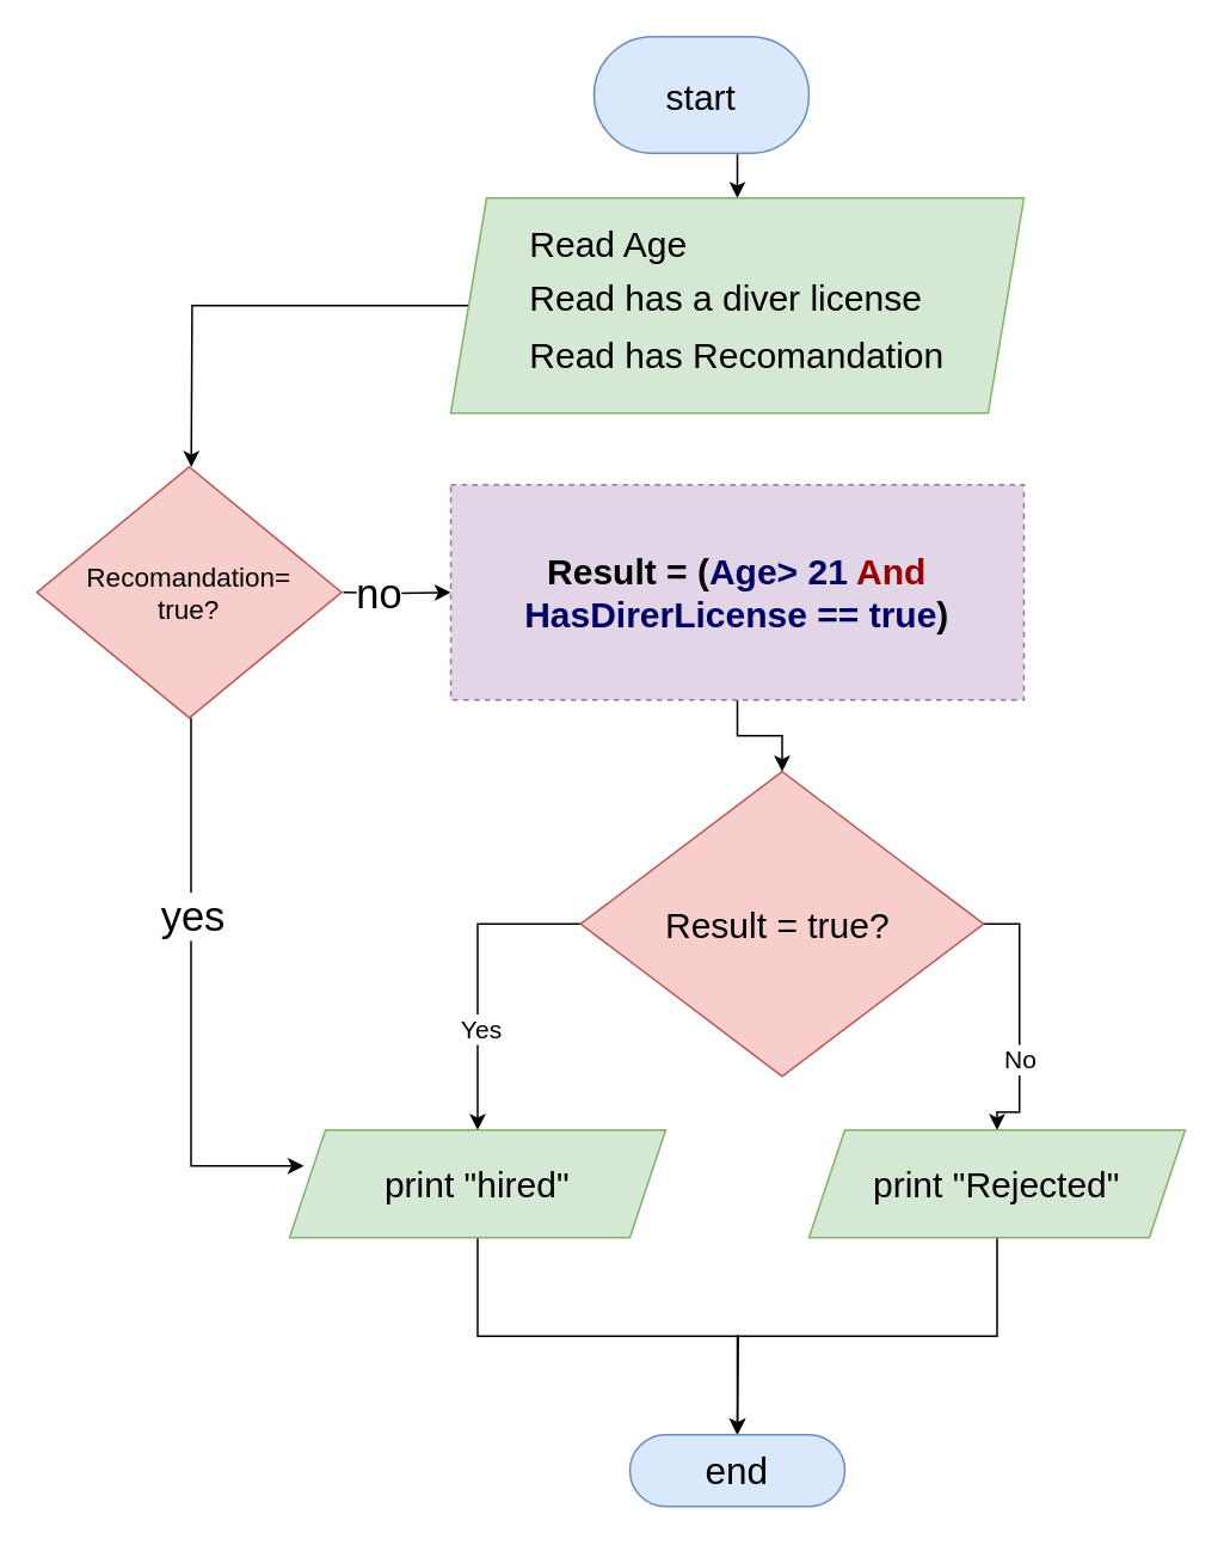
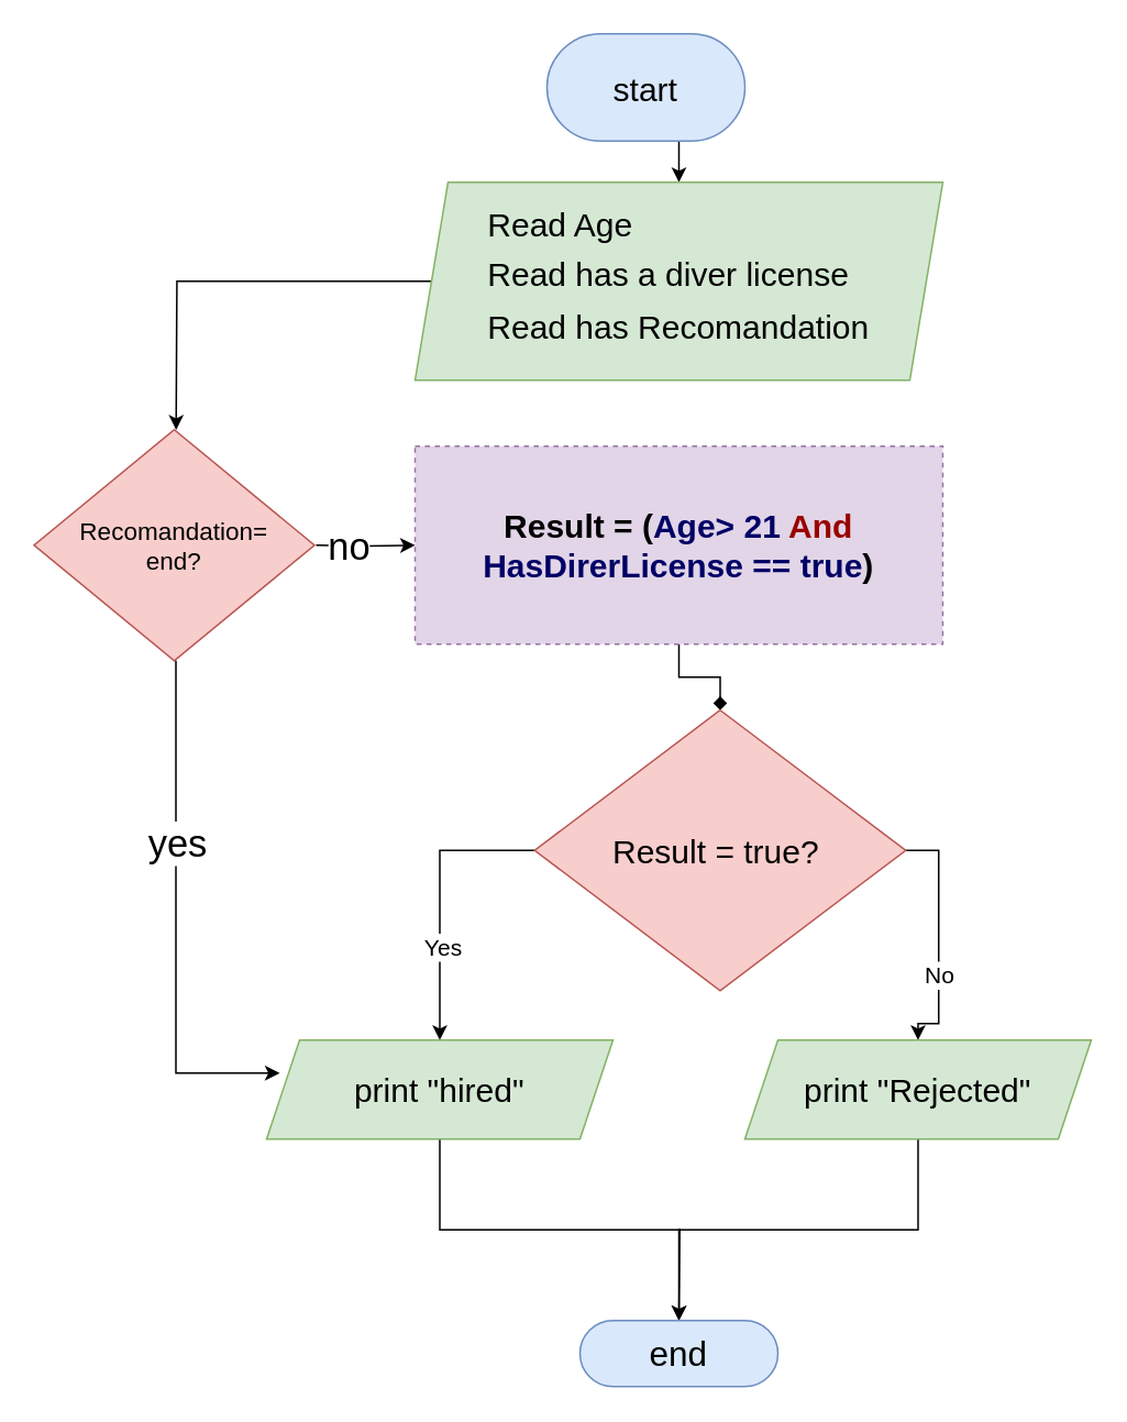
- <mxCell id="20" value="&lt;font style=&quot;font-size: 15px;&quot;&gt;Recomandation=&lt;br&gt;&amp;nbsp;true?&amp;nbsp;&lt;/font&gt;" style="rhombus;whiteSpace=wrap;html=1;fillColor=#f8cecc;strokeColor=#b85450;" vertex="1" parent="1"><mxGeometry x="20" y="260" width="170" height="140" as="geometry" /></mxCell>
+ <mxCell id="20" value="&lt;font style=&quot;font-size: 15px;&quot;&gt;Recomandation=&lt;br&gt;&amp;nbsp;end?&amp;nbsp;&lt;/font&gt;" style="rhombus;whiteSpace=wrap;html=1;fillColor=#f8cecc;strokeColor=#b85450;" vertex="1" parent="1"><mxGeometry x="20" y="260" width="170" height="140" as="geometry" /></mxCell>
- <mxCell id="6" style="edgeStyle=orthogonalEdgeStyle;rounded=0;orthogonalLoop=1;jettySize=auto;html=1;exitX=0.5;exitY=1;exitDx=0;exitDy=0;entryX=0.5;entryY=0;entryDx=0;entryDy=0;" parent="1" source="7" target="12" edge="1"><mxGeometry relative="1" as="geometry" /></mxCell>
+ <mxCell id="6" style="edgeStyle=orthogonalEdgeStyle;rounded=0;orthogonalLoop=1;jettySize=auto;html=1;exitX=0.5;exitY=1;exitDx=0;exitDy=0;entryX=0.5;entryY=0;entryDx=0;entryDy=0;endArrow=diamond;" parent="1" source="7" target="12" edge="1"><mxGeometry relative="1" as="geometry" /></mxCell>
